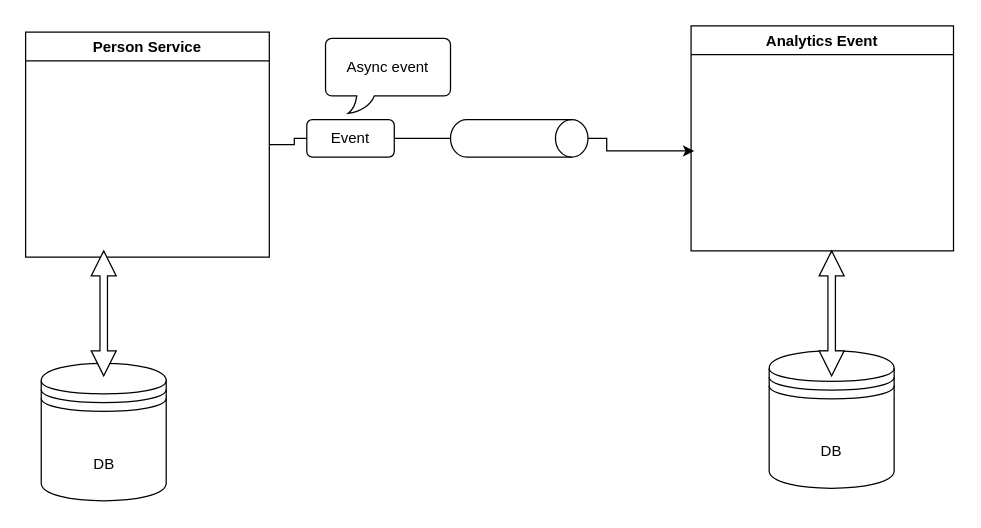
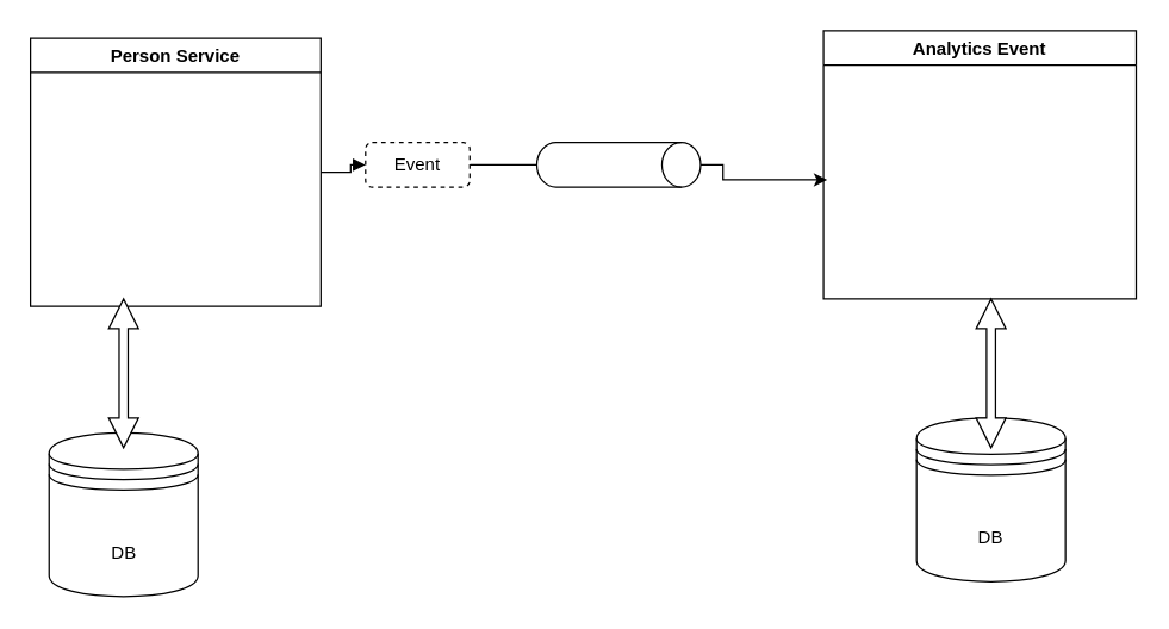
- <mxCell id="12" value="Async event" style="whiteSpace=wrap;html=1;shape=mxgraph.basic.roundRectCallout;dx=32;dy=14;size=5;boundedLbl=1;" vertex="1" parent="1"><mxGeometry x="260" y="30" width="100" height="60" as="geometry" /></mxCell>
- <mxCell id="10" value="" style="edgeStyle=orthogonalEdgeStyle;rounded=0;orthogonalLoop=1;jettySize=auto;html=1;exitX=1;exitY=0.5;exitDx=0;exitDy=0;endArrow=none;" edge="1" parent="1" source="3" target="9"><mxGeometry relative="1" as="geometry"><mxPoint x="555" y="130" as="targetPoint" /><mxPoint x="180" y="110" as="sourcePoint" /></mxGeometry></mxCell>
+ <mxCell id="10" value="" style="edgeStyle=orthogonalEdgeStyle;rounded=0;orthogonalLoop=1;jettySize=auto;html=1;exitX=1;exitY=0.5;exitDx=0;exitDy=0;endArrow=block;" edge="1" parent="1" source="3" target="9"><mxGeometry relative="1" as="geometry"><mxPoint x="555" y="130" as="targetPoint" /><mxPoint x="180" y="110" as="sourcePoint" /></mxGeometry></mxCell>
- <mxCell id="9" value="Event" style="rounded=1;whiteSpace=wrap;html=1;" vertex="1" parent="1"><mxGeometry x="245" y="95" width="70" height="30" as="geometry" /></mxCell>
+ <mxCell id="9" value="Event" style="rounded=1;whiteSpace=wrap;html=1;dashed=1;" vertex="1" parent="1"><mxGeometry x="245" y="95" width="70" height="30" as="geometry" /></mxCell>
